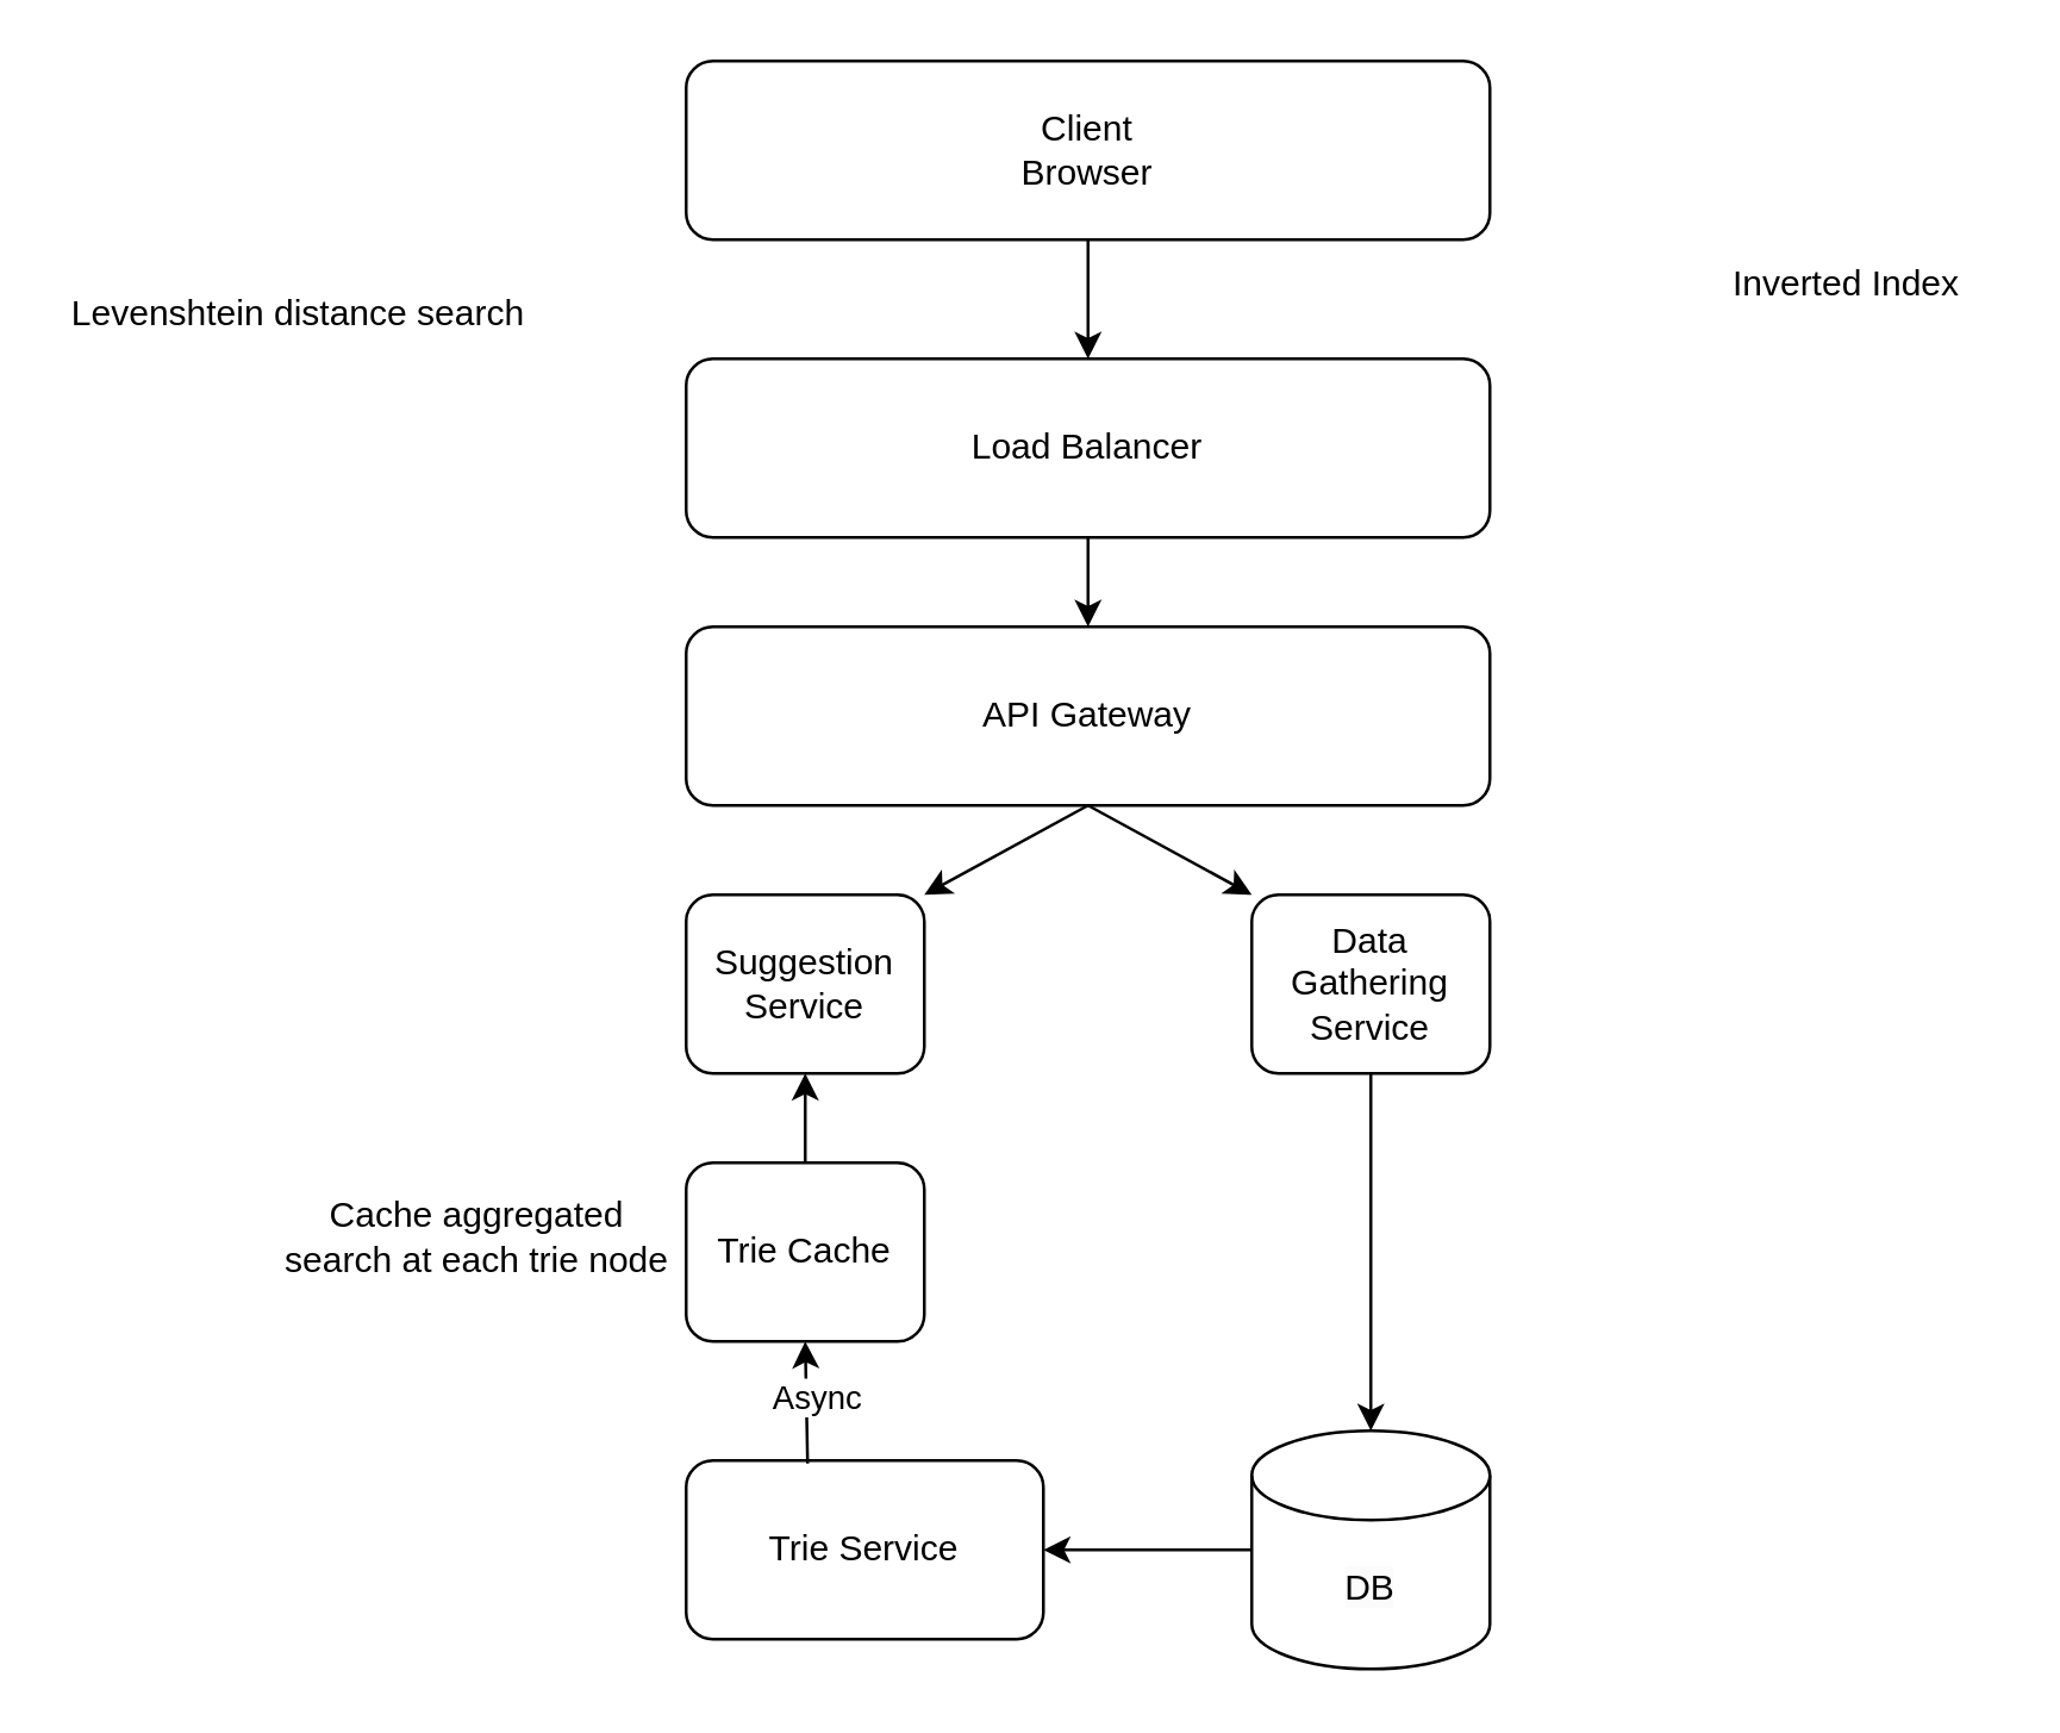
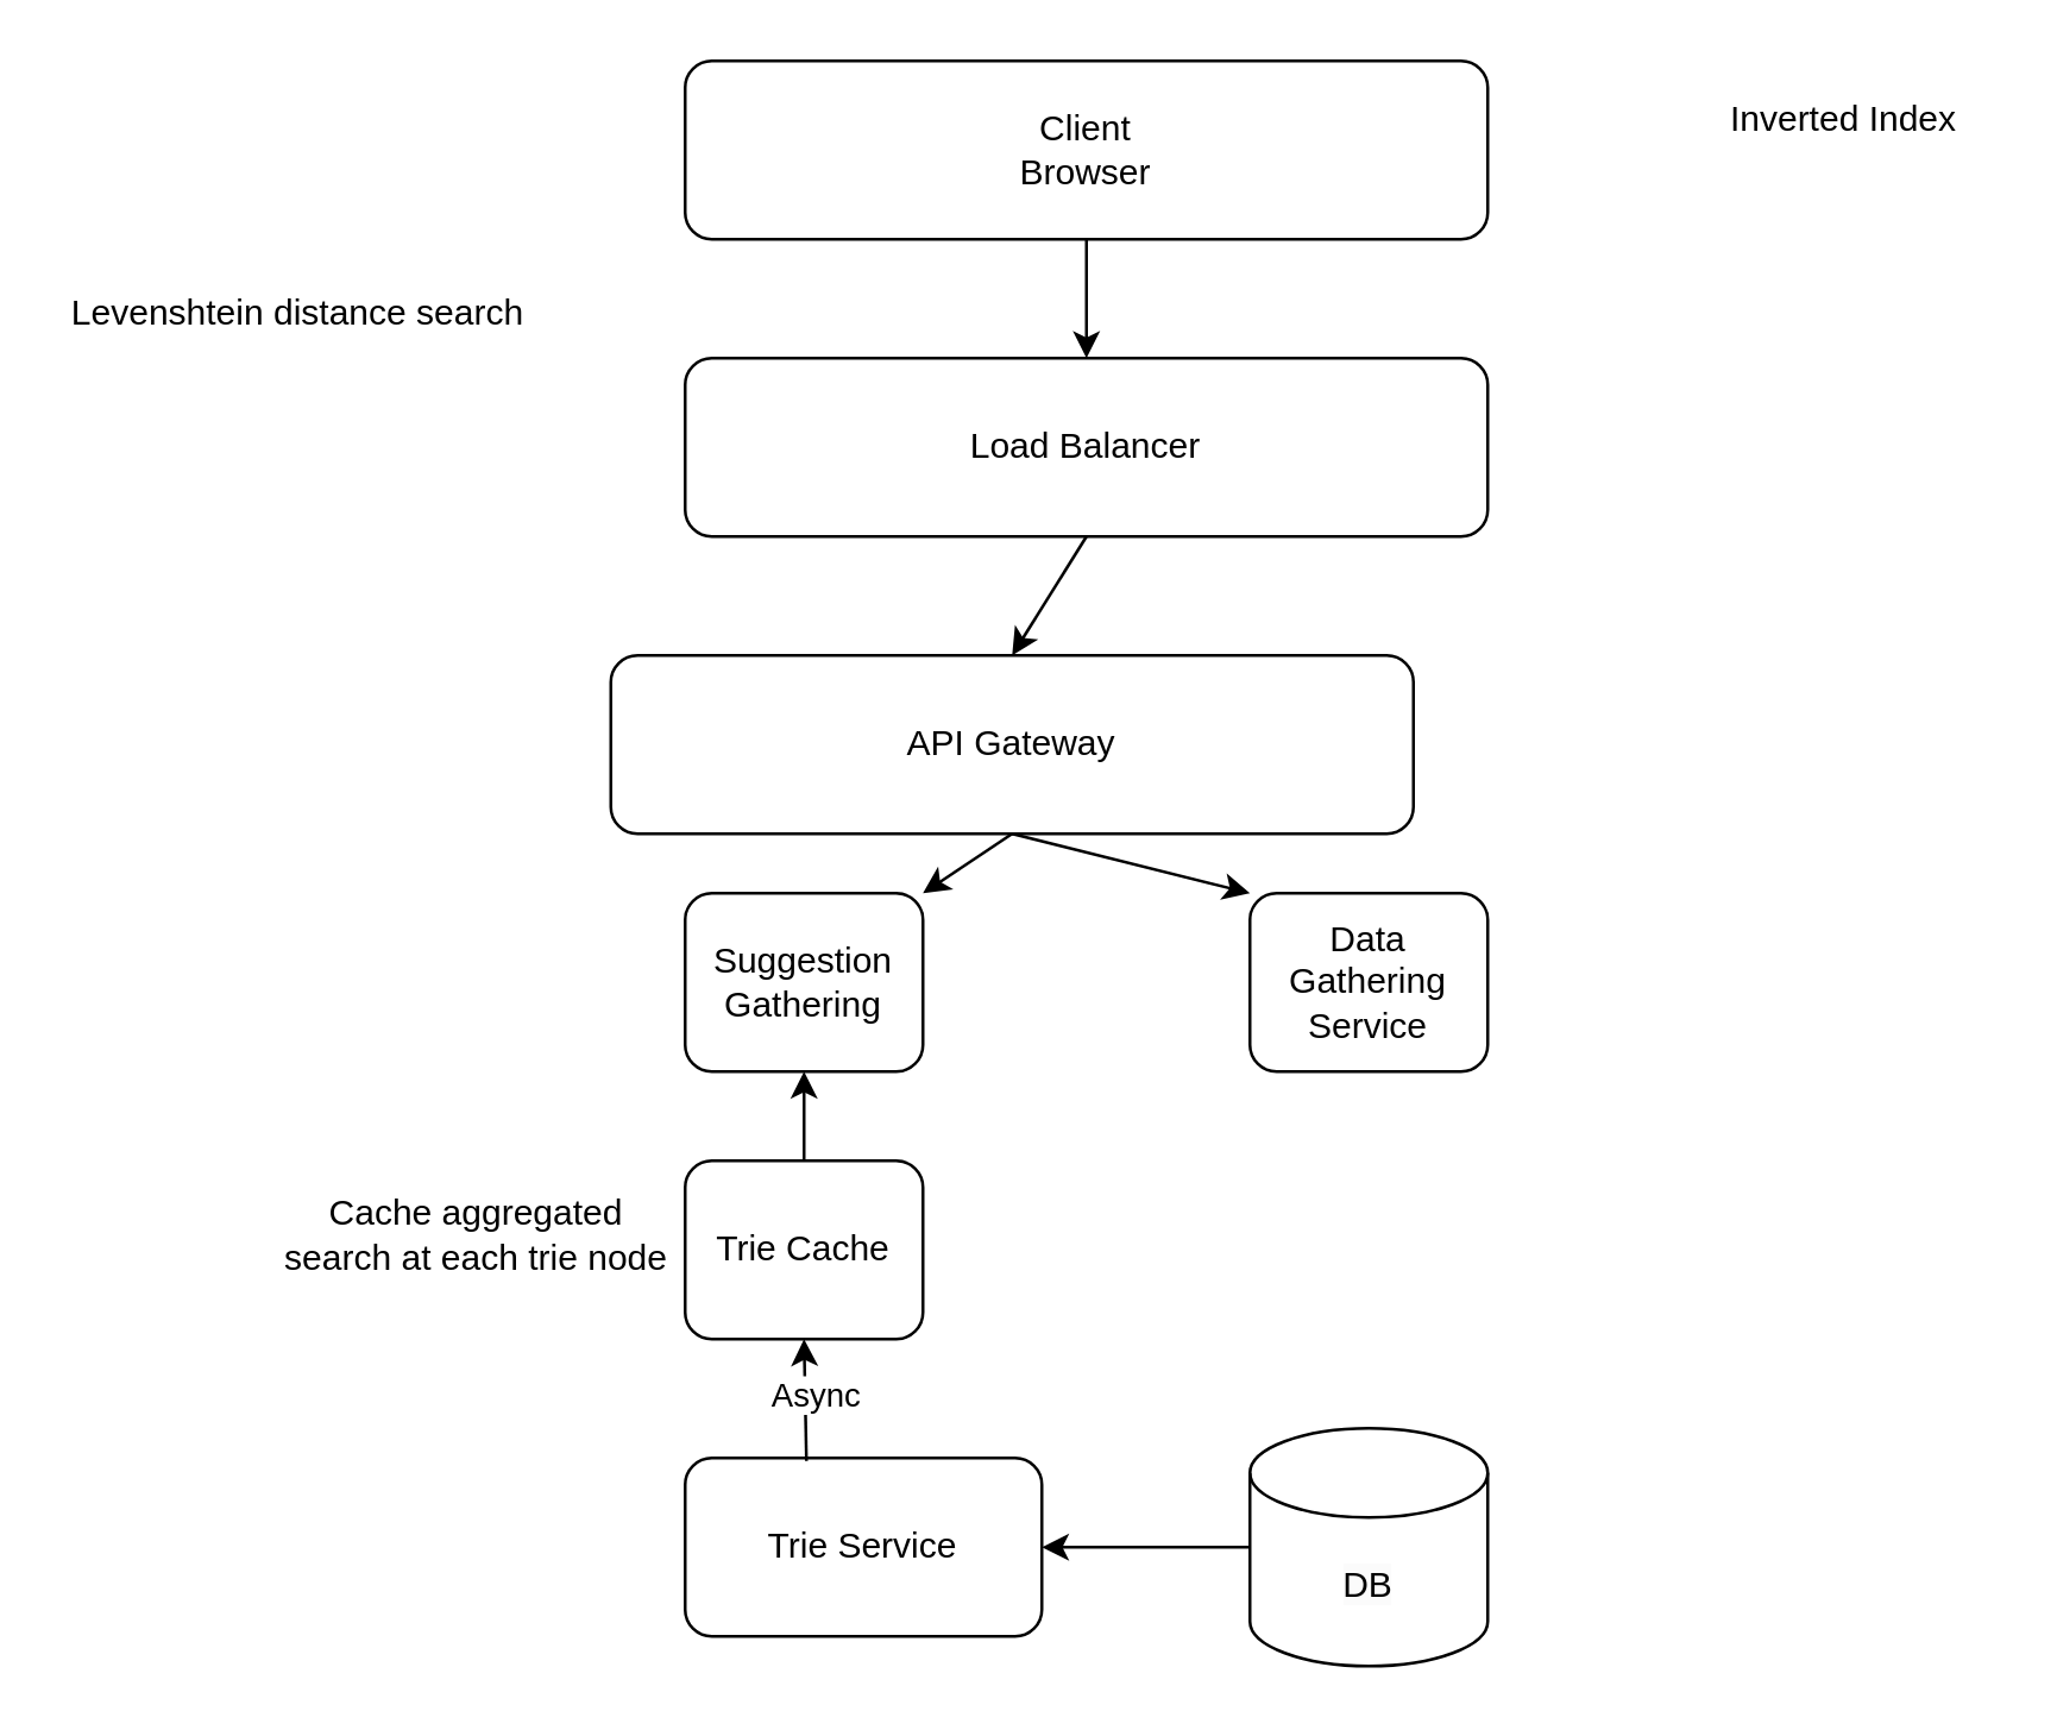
- <mxCell id="21" value="Inverted Index" style="text;html=1;align=center;verticalAlign=middle;whiteSpace=wrap;rounded=0;" vertex="1" parent="1"><mxGeometry x="570" y="80" width="100" height="30" as="geometry" /></mxCell>
+ <mxCell id="21" value="Inverted Index" style="text;html=1;align=center;verticalAlign=middle;whiteSpace=wrap;rounded=0;" vertex="1" parent="1"><mxGeometry x="570" y="25" width="100" height="30" as="geometry" /></mxCell>
- <mxCell id="3" value="API Gateway" style="rounded=1;whiteSpace=wrap;html=1;" parent="1" vertex="1"><mxGeometry x="230" y="210" width="270" height="60" as="geometry" /></mxCell>
+ <mxCell id="3" value="API Gateway" style="rounded=1;whiteSpace=wrap;html=1;" parent="1" vertex="1"><mxGeometry x="205" y="220" width="270" height="60" as="geometry" /></mxCell>
- <mxCell id="6" value="Suggestion Service" style="rounded=1;whiteSpace=wrap;html=1;" parent="1" vertex="1"><mxGeometry x="230" y="300" width="80" height="60" as="geometry" /></mxCell>
+ <mxCell id="6" value="Suggestion Gathering" style="rounded=1;whiteSpace=wrap;html=1;" parent="1" vertex="1"><mxGeometry x="230" y="300" width="80" height="60" as="geometry" /></mxCell>
- <mxCell id="10" value="" style="endArrow=classic;html=1;rounded=0;exitX=0.5;exitY=1;exitDx=0;exitDy=0;entryX=0.5;entryY=0;entryDx=0;entryDy=0;entryPerimeter=0;" parent="1" source="12" target="8" edge="1"><mxGeometry width="50" height="50" relative="1" as="geometry"><mxPoint x="430" y="450" as="sourcePoint" /><mxPoint x="480" y="400" as="targetPoint" /></mxGeometry></mxCell>
